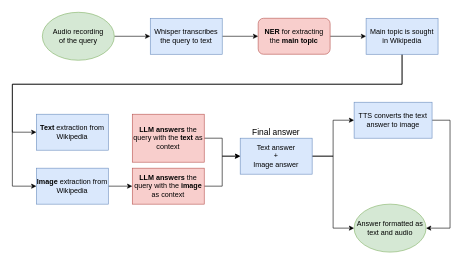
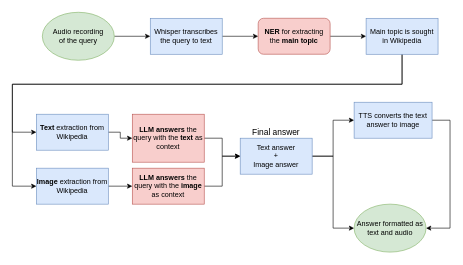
+ <mxCell id="11" style="edgeStyle=orthogonalEdgeStyle;rounded=0;orthogonalLoop=1;jettySize=auto;html=1;entryX=0;entryY=0.5;entryDx=0;entryDy=0;" edge="1" parent="1" source="12" target="16"><mxGeometry relative="1" as="geometry" /></mxCell>
